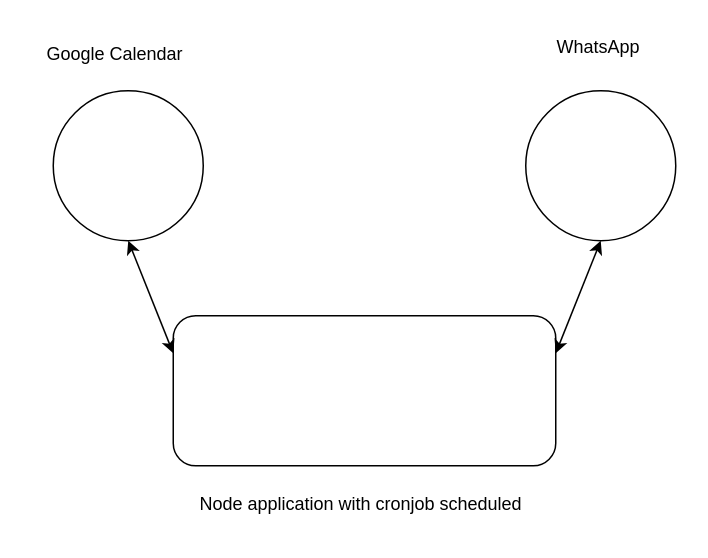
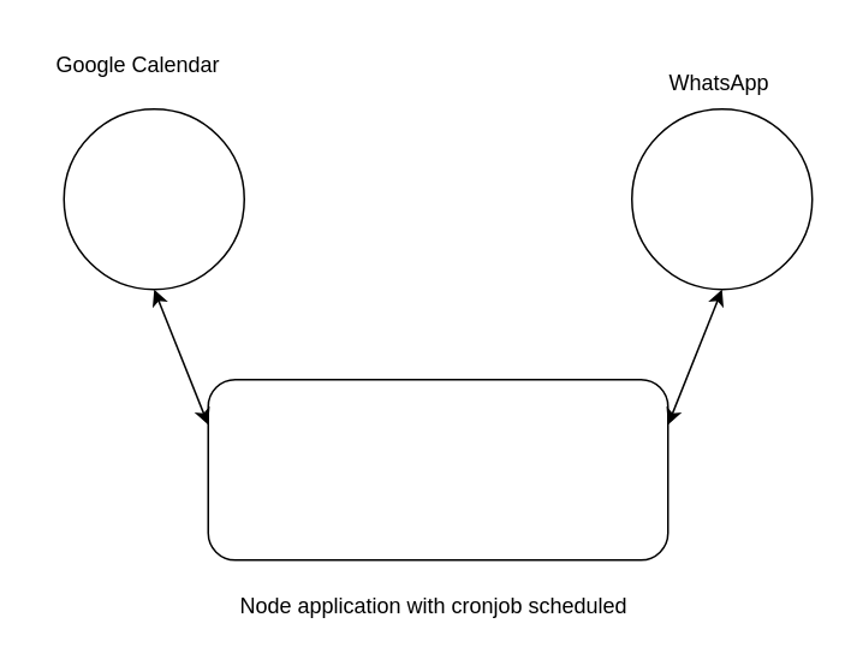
- <mxCell id="7" value="WhatsApp" style="text;strokeColor=none;fillColor=none;align=left;verticalAlign=middle;spacingLeft=4;spacingRight=4;overflow=hidden;points=[[0,0.5],[1,0.5]];portConstraint=eastwest;rotatable=0;" vertex="1" parent="1"><mxGeometry x="365" y="15" width="70" height="30" as="geometry" /></mxCell>
+ <mxCell id="7" value="WhatsApp" style="text;strokeColor=none;fillColor=none;align=left;verticalAlign=middle;spacingLeft=4;spacingRight=4;overflow=hidden;points=[[0,0.5],[1,0.5]];portConstraint=eastwest;rotatable=0;" vertex="1" parent="1"><mxGeometry x="365" y="30" width="70" height="30" as="geometry" /></mxCell>
